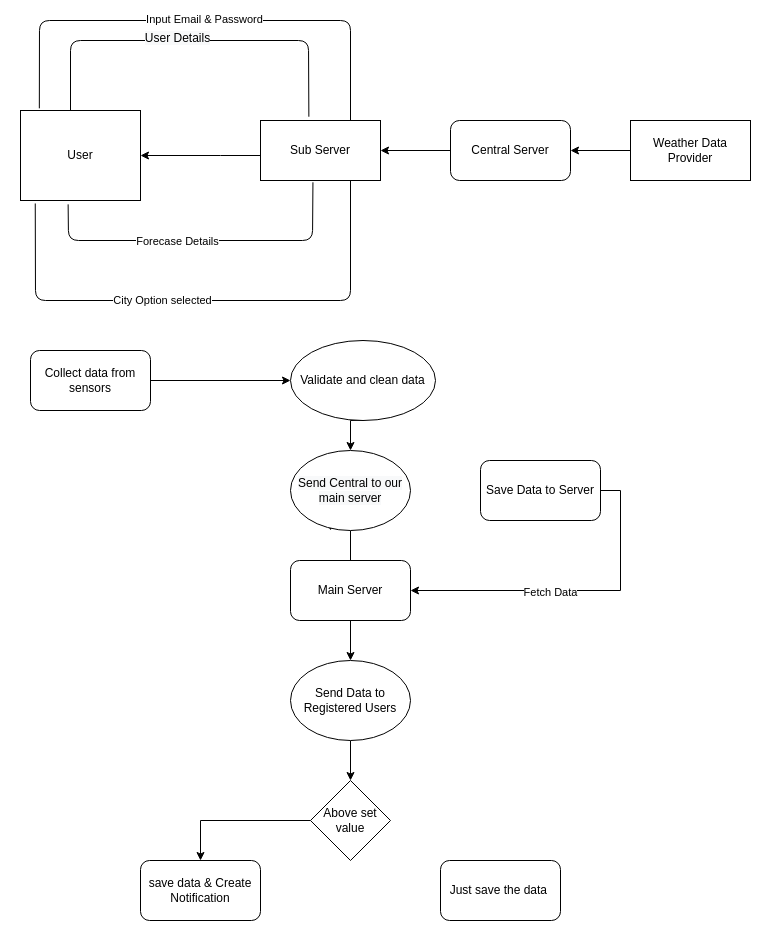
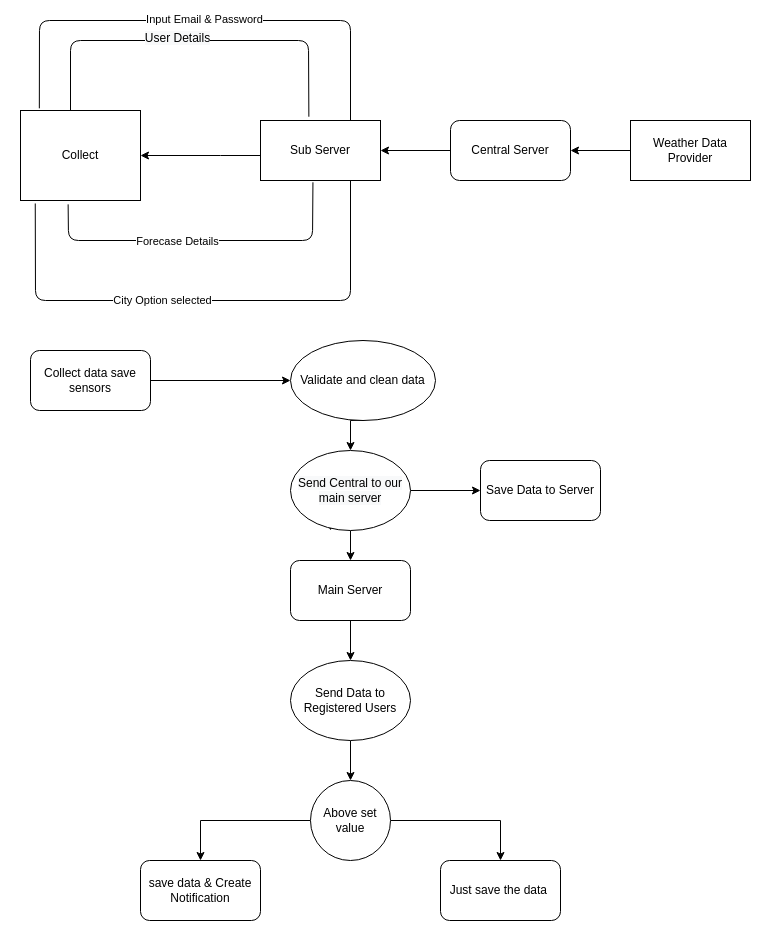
- <mxCell id="9" value="User" style="rounded=0;whiteSpace=wrap;html=1;" vertex="1" parent="1"><mxGeometry x="20" y="110" width="120" height="90" as="geometry" /></mxCell>
+ <mxCell id="9" value="Collect" style="rounded=0;whiteSpace=wrap;html=1;" vertex="1" parent="1"><mxGeometry x="20" y="110" width="120" height="90" as="geometry" /></mxCell>
- <mxCell id="3" value="Collect data from sensors" style="rounded=1;whiteSpace=wrap;html=1;" vertex="1" parent="1"><mxGeometry x="30" y="350" width="120" height="60" as="geometry" /></mxCell>
+ <mxCell id="3" value="Collect data save sensors" style="rounded=1;whiteSpace=wrap;html=1;" vertex="1" parent="1"><mxGeometry x="30" y="350" width="120" height="60" as="geometry" /></mxCell>
+ <mxCell id="27" style="edgeStyle=orthogonalEdgeStyle;rounded=0;orthogonalLoop=1;jettySize=auto;html=1;exitX=1;exitY=0.5;exitDx=0;exitDy=0;entryX=0;entryY=0.5;entryDx=0;entryDy=0;" edge="1" parent="1" source="29" target="32"><mxGeometry relative="1" as="geometry" /></mxCell>
- <mxCell id="28" style="edgeStyle=orthogonalEdgeStyle;rounded=0;orthogonalLoop=1;jettySize=auto;html=1;exitX=0.5;exitY=1;exitDx=0;exitDy=0;entryX=0.5;entryY=0;entryDx=0;entryDy=0;endArrow=none;" edge="1" parent="1" source="29" target="34"><mxGeometry relative="1" as="geometry" /></mxCell>
+ <mxCell id="28" style="edgeStyle=orthogonalEdgeStyle;rounded=0;orthogonalLoop=1;jettySize=auto;html=1;exitX=0.5;exitY=1;exitDx=0;exitDy=0;entryX=0.5;entryY=0;entryDx=0;entryDy=0;" edge="1" parent="1" source="29" target="34"><mxGeometry relative="1" as="geometry" /></mxCell>
- <mxCell id="30" style="edgeStyle=orthogonalEdgeStyle;rounded=0;orthogonalLoop=1;jettySize=auto;html=1;exitX=1;exitY=0.5;exitDx=0;exitDy=0;entryX=1;entryY=0.5;entryDx=0;entryDy=0;" edge="1" parent="1" source="32" target="34"><mxGeometry relative="1" as="geometry"><mxPoint x="630" y="700" as="targetPoint" /></mxGeometry></mxCell>
- <mxCell id="31" value="Fetch Data" style="edgeLabel;html=1;align=center;verticalAlign=middle;resizable=0;points=[];" vertex="1" connectable="0" parent="30"><mxGeometry x="0.159" y="1" relative="1" as="geometry"><mxPoint as="offset" /></mxGeometry></mxCell>
- <mxCell id="6" value="Above set value" style="rhombus;whiteSpace=wrap;html=1;" vertex="1" parent="1"><mxGeometry x="310" y="780" width="80" height="80" as="geometry" /></mxCell>
+ <mxCell id="6" value="Above set value" style="ellipse;whiteSpace=wrap;html=1;" vertex="1" parent="1"><mxGeometry x="310" y="780" width="80" height="80" as="geometry" /></mxCell>
+ <mxCell id="4" style="edgeStyle=orthogonalEdgeStyle;rounded=0;orthogonalLoop=1;jettySize=auto;html=1;exitX=1;exitY=0.5;exitDx=0;exitDy=0;entryX=0.5;entryY=0;entryDx=0;entryDy=0;" edge="1" parent="1" source="6" target="8"><mxGeometry relative="1" as="geometry" /></mxCell>
